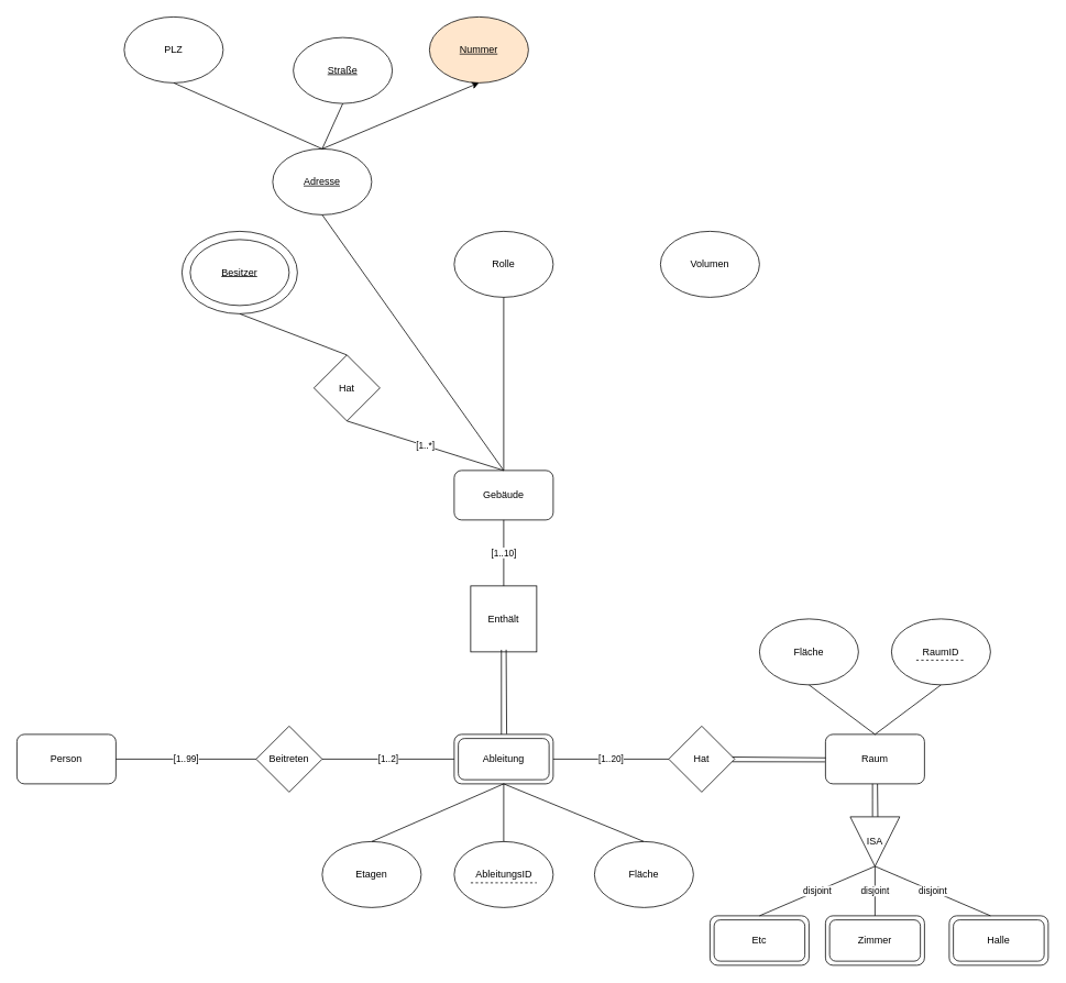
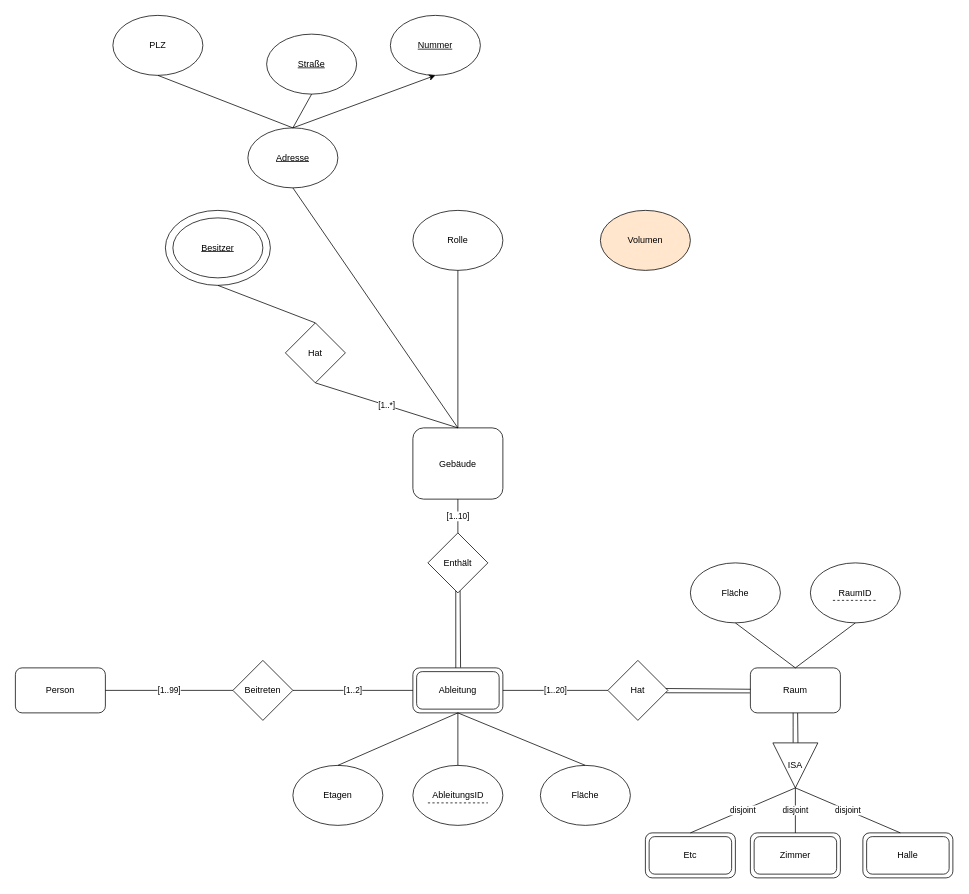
- <mxCell id="9" value="Nummer" style="ellipse;whiteSpace=wrap;html=1;fontStyle=4;fillColor=#ffe6cc;" vertex="1" parent="1"><mxGeometry x="520" y="20" width="120" height="80" as="geometry" /></mxCell>
+ <mxCell id="9" value="Nummer" style="ellipse;whiteSpace=wrap;html=1;fontStyle=4" vertex="1" parent="1"><mxGeometry x="520" y="20" width="120" height="80" as="geometry" /></mxCell>
- <mxCell id="3" value="Adresse" style="ellipse;whiteSpace=wrap;html=1;fontStyle=4" vertex="1" parent="1"><mxGeometry x="330" y="180" width="120" height="80" as="geometry" /></mxCell>
+ <mxCell id="3" value="Adresse" style="ellipse;whiteSpace=wrap;html=1;fontStyle=4" vertex="1" parent="1"><mxGeometry x="330" y="170" width="120" height="80" as="geometry" /></mxCell>
- <mxCell id="4" value="Volumen" style="ellipse;whiteSpace=wrap;html=1;" vertex="1" parent="1"><mxGeometry x="800" y="280" width="120" height="80" as="geometry" /></mxCell>
+ <mxCell id="4" value="Volumen" style="ellipse;whiteSpace=wrap;html=1;fillColor=#ffe6cc;" vertex="1" parent="1"><mxGeometry x="800" y="280" width="120" height="80" as="geometry" /></mxCell>
- <mxCell id="2" value="Gebäude" style="rounded=1;whiteSpace=wrap;html=1;" vertex="1" parent="1"><mxGeometry x="550" y="570" width="120" height="60" as="geometry" /></mxCell>
+ <mxCell id="2" value="Gebäude" style="rounded=1;whiteSpace=wrap;html=1;" vertex="1" parent="1"><mxGeometry x="550" y="570" width="120" height="95" as="geometry" /></mxCell>
- <mxCell id="20" value="Enthält" style="whiteSpace=wrap;html=1;fillColor=none;gradientColor=#ffffff;rounded=0;" vertex="1" parent="1"><mxGeometry x="570" y="710" width="80" height="80" as="geometry" /></mxCell>
+ <mxCell id="20" value="Enthält" style="rhombus;whiteSpace=wrap;html=1;fillColor=none;gradientColor=#ffffff;" vertex="1" parent="1"><mxGeometry x="570" y="710" width="80" height="80" as="geometry" /></mxCell>
